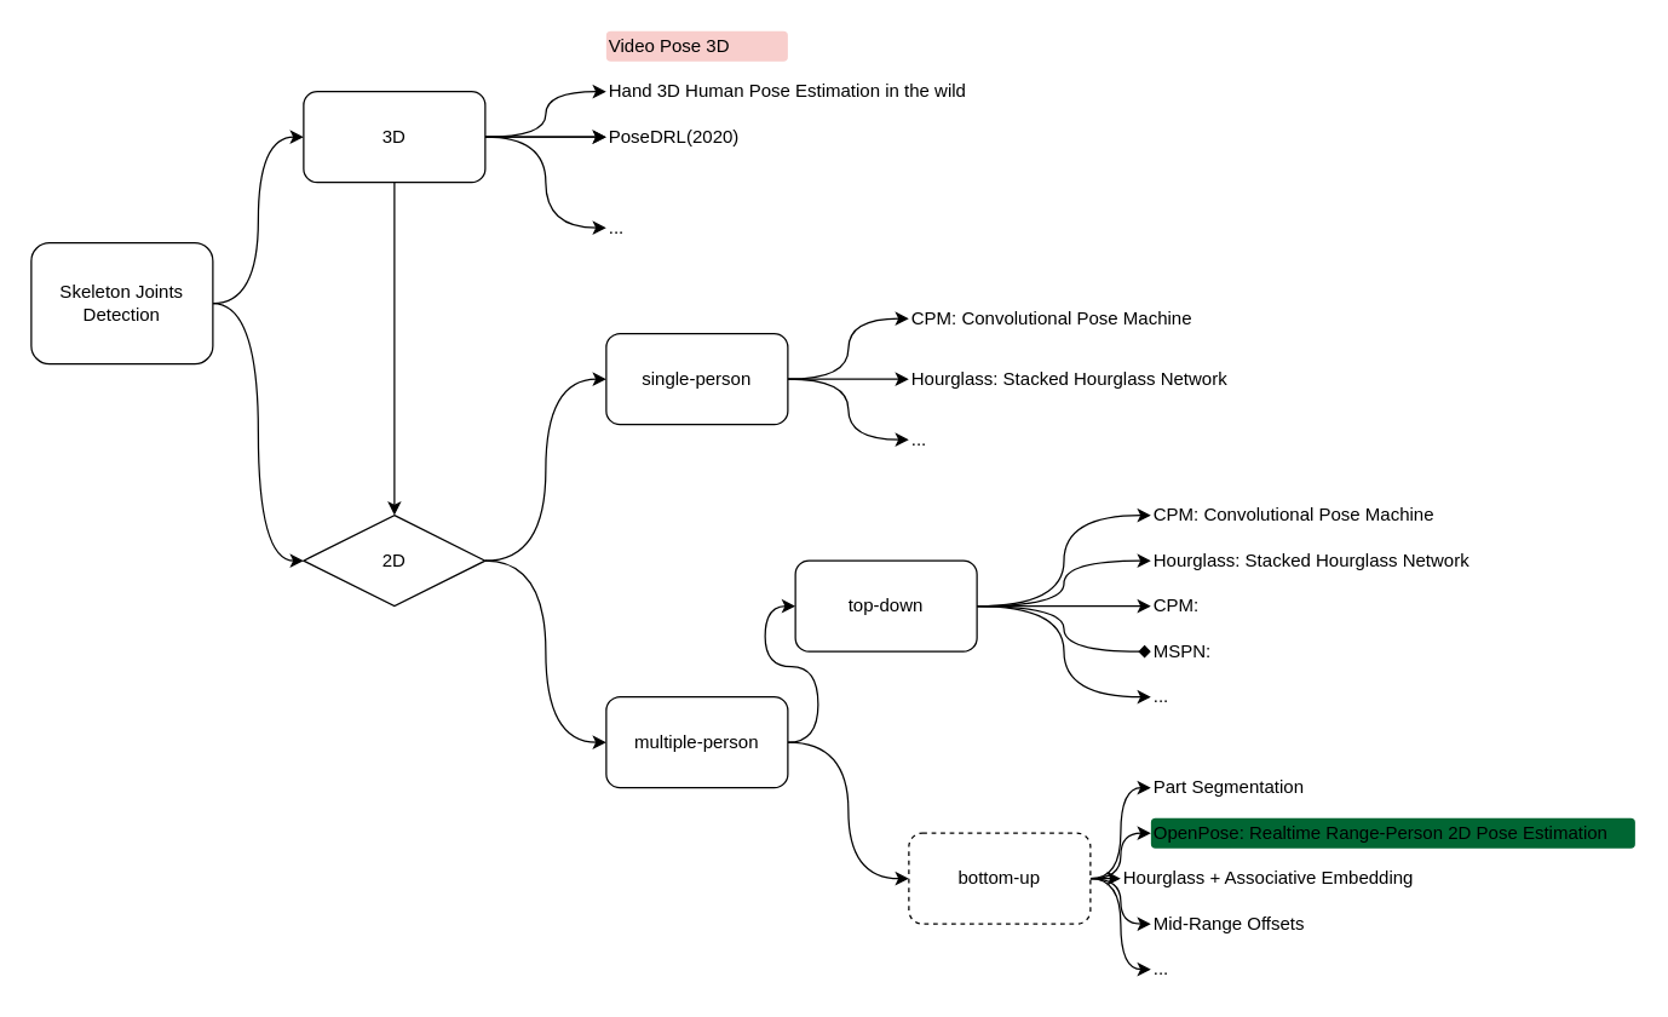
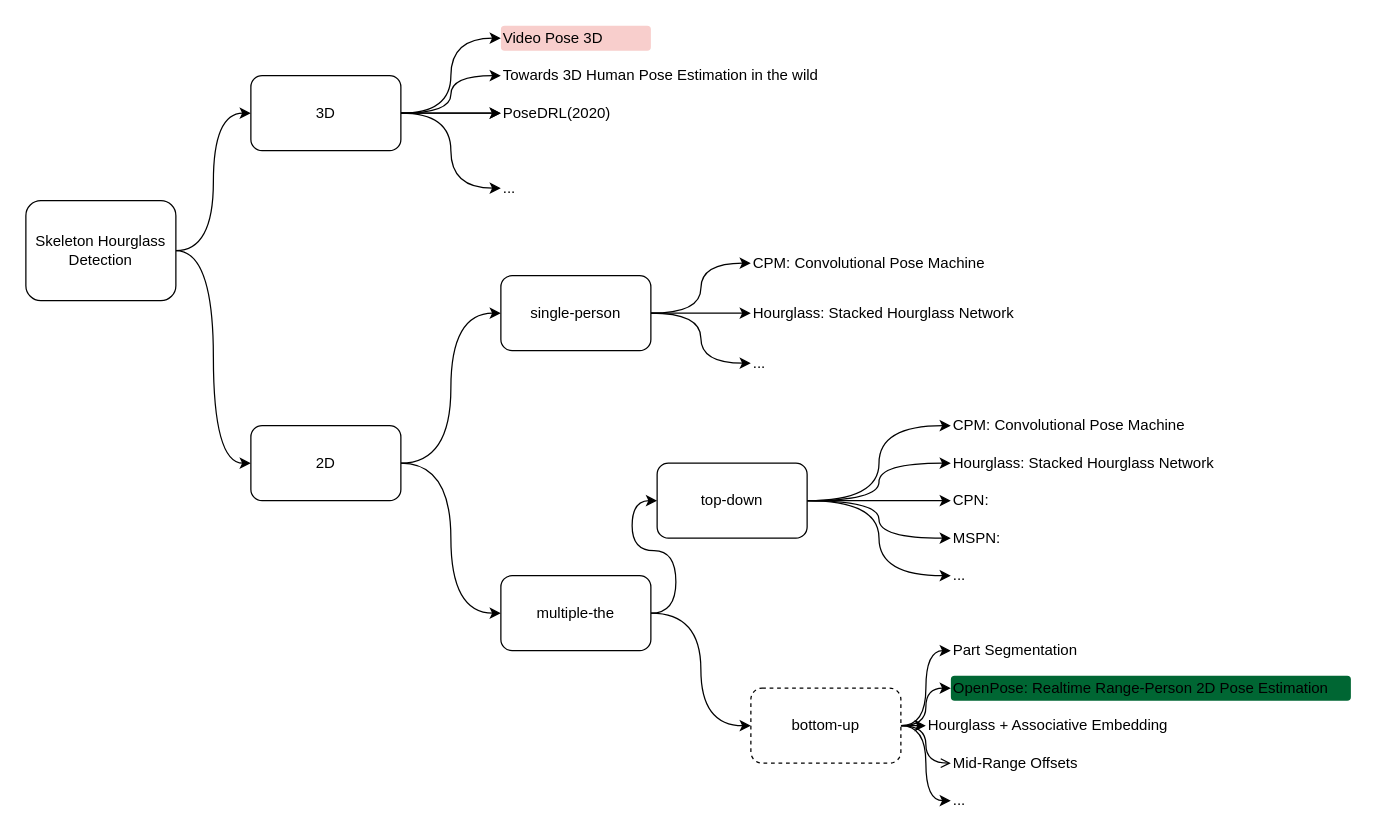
- <mxCell id="35" value="&lt;div align=&quot;left&quot;&gt;Hand 3D Human Pose Estimation in the wild&lt;/div&gt;" style="rounded=1;whiteSpace=wrap;html=1;align=left;strokeColor=none;" vertex="1" parent="1"><mxGeometry x="400" y="50" width="290" height="20" as="geometry" /></mxCell>
+ <mxCell id="35" value="&lt;div align=&quot;left&quot;&gt;Towards 3D Human Pose Estimation in the wild&lt;/div&gt;" style="rounded=1;whiteSpace=wrap;html=1;align=left;strokeColor=none;" vertex="1" parent="1"><mxGeometry x="400" y="50" width="290" height="20" as="geometry" /></mxCell>
- <mxCell id="4" value="Skeleton Joints Detection" style="rounded=1;whiteSpace=wrap;html=1;" parent="1" vertex="1"><mxGeometry x="20" y="160" width="120" height="80" as="geometry" /></mxCell>
+ <mxCell id="4" value="Skeleton Hourglass Detection" style="rounded=1;whiteSpace=wrap;html=1;" parent="1" vertex="1"><mxGeometry x="20" y="160" width="120" height="80" as="geometry" /></mxCell>
- <mxCell id="6" style="edgeStyle=orthogonalEdgeStyle;orthogonalLoop=1;jettySize=auto;html=1;curved=1;" edge="1" parent="1" source="10" target="13"><mxGeometry relative="1" as="geometry" /></mxCell>
+ <mxCell id="6" style="edgeStyle=orthogonalEdgeStyle;orthogonalLoop=1;jettySize=auto;html=1;entryX=0;entryY=0.5;entryDx=0;entryDy=0;curved=1;" edge="1" parent="1" source="10" target="38"><mxGeometry relative="1" as="geometry" /></mxCell>
- <mxCell id="13" value="2D" style="rhombus;whiteSpace=wrap;html=1;" parent="1" vertex="1"><mxGeometry x="200" y="340" width="120" height="60" as="geometry" /></mxCell>
+ <mxCell id="13" value="2D" style="rounded=1;whiteSpace=wrap;html=1;" parent="1" vertex="1"><mxGeometry x="200" y="340" width="120" height="60" as="geometry" /></mxCell>
- <mxCell id="41" value="CPM:" style="rounded=1;whiteSpace=wrap;html=1;fillColor=#ffffff;align=left;flipV=1;strokeColor=none;" vertex="1" parent="1"><mxGeometry x="760" y="390" width="320" height="20" as="geometry" /></mxCell>
+ <mxCell id="41" value="CPN:" style="rounded=1;whiteSpace=wrap;html=1;fillColor=#ffffff;align=left;flipV=1;strokeColor=none;" vertex="1" parent="1"><mxGeometry x="760" y="390" width="320" height="20" as="geometry" /></mxCell>
- <mxCell id="25" style="edgeStyle=orthogonalEdgeStyle;curved=1;orthogonalLoop=1;jettySize=auto;html=1;entryX=0;entryY=0.5;entryDx=0;entryDy=0;endArrow=diamond;" edge="1" parent="1" source="27" target="44"><mxGeometry relative="1" as="geometry" /></mxCell>
+ <mxCell id="25" style="edgeStyle=orthogonalEdgeStyle;curved=1;orthogonalLoop=1;jettySize=auto;html=1;entryX=0;entryY=0.5;entryDx=0;entryDy=0;" edge="1" parent="1" source="27" target="44"><mxGeometry relative="1" as="geometry" /></mxCell>
- <mxCell id="16" value="multiple-person" style="rounded=1;whiteSpace=wrap;html=1;" parent="1" vertex="1"><mxGeometry x="400" y="460" width="120" height="60" as="geometry" /></mxCell>
+ <mxCell id="16" value="multiple-the" style="rounded=1;whiteSpace=wrap;html=1;" parent="1" vertex="1"><mxGeometry x="400" y="460" width="120" height="60" as="geometry" /></mxCell>
- <mxCell id="31" style="edgeStyle=orthogonalEdgeStyle;curved=1;orthogonalLoop=1;jettySize=auto;html=1;entryX=0;entryY=0.5;entryDx=0;entryDy=0;" edge="1" parent="1" source="33" target="49"><mxGeometry relative="1" as="geometry" /></mxCell>
+ <mxCell id="31" style="edgeStyle=orthogonalEdgeStyle;curved=1;orthogonalLoop=1;jettySize=auto;html=1;entryX=0;entryY=0.5;entryDx=0;entryDy=0;endArrow=open;" edge="1" parent="1" source="33" target="49"><mxGeometry relative="1" as="geometry" /></mxCell>
